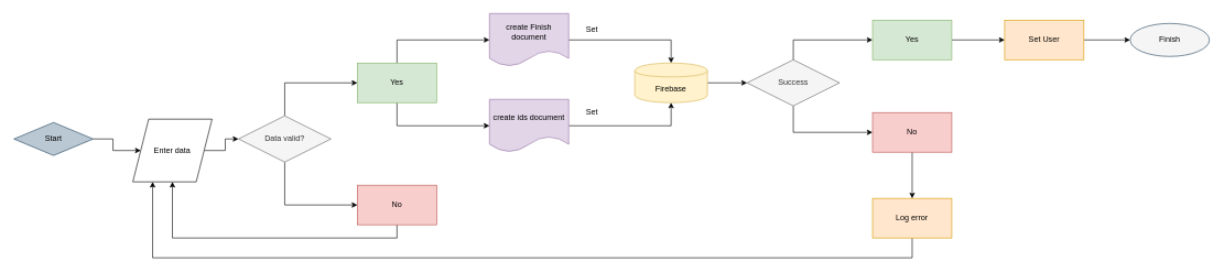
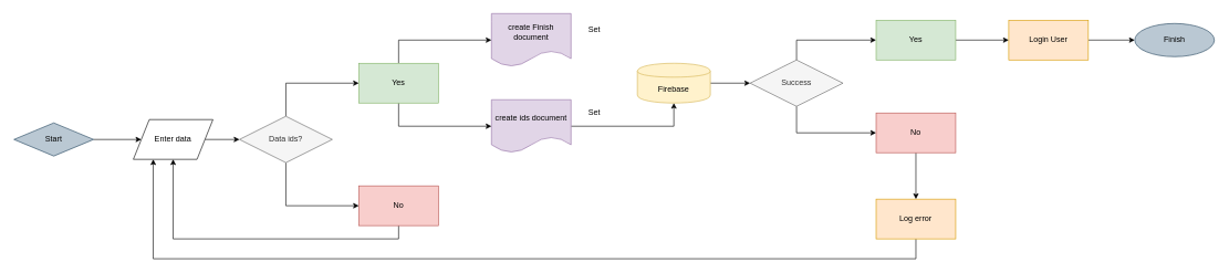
- <mxCell id="5" style="edgeStyle=orthogonalEdgeStyle;rounded=0;orthogonalLoop=1;jettySize=auto;html=1;exitX=1;exitY=0.5;exitDx=0;exitDy=0;entryX=0.5;entryY=0;entryDx=0;entryDy=0;" edge="1" parent="1" source="6" target="8"><mxGeometry relative="1" as="geometry" /></mxCell>
- <mxCell id="19" value="Set User" style="rounded=0;whiteSpace=wrap;html=1;fillColor=#ffe6cc;strokeColor=#d79b00;" parent="1" vertex="1"><mxGeometry x="1520" y="30" width="120" height="60" as="geometry" /></mxCell>
+ <mxCell id="19" value="Login User" style="rounded=0;whiteSpace=wrap;html=1;fillColor=#ffe6cc;strokeColor=#d79b00;" parent="1" vertex="1"><mxGeometry x="1520" y="30" width="120" height="60" as="geometry" /></mxCell>
- <mxCell id="20" value="Finish" style="ellipse;whiteSpace=wrap;html=1;fillColor=#f5f5f5;strokeColor=#23445d;" parent="1" vertex="1"><mxGeometry x="1710" y="35" width="120" height="50" as="geometry" /></mxCell>
+ <mxCell id="20" value="Finish" style="ellipse;whiteSpace=wrap;html=1;fillColor=#bac8d3;strokeColor=#23445d;" parent="1" vertex="1"><mxGeometry x="1710" y="35" width="120" height="50" as="geometry" /></mxCell>
- <mxCell id="4" value="Data valid?" style="rhombus;whiteSpace=wrap;html=1;fillColor=#f5f5f5;strokeColor=#666666;fontColor=#333333;" parent="1" vertex="1"><mxGeometry x="360" y="175" width="140" height="70" as="geometry" /></mxCell>
+ <mxCell id="4" value="Data ids?" style="rhombus;whiteSpace=wrap;html=1;fillColor=#f5f5f5;strokeColor=#666666;fontColor=#333333;" parent="1" vertex="1"><mxGeometry x="360" y="175" width="140" height="70" as="geometry" /></mxCell>
- <mxCell id="22" value="Enter data" style="shape=parallelogram;perimeter=parallelogramPerimeter;whiteSpace=wrap;html=1;" vertex="1" parent="1"><mxGeometry x="200" y="180" width="120" height="95" as="geometry" /></mxCell>
+ <mxCell id="22" value="Enter data" style="shape=parallelogram;perimeter=parallelogramPerimeter;whiteSpace=wrap;html=1;" vertex="1" parent="1"><mxGeometry x="200" y="180" width="120" height="60" as="geometry" /></mxCell>
